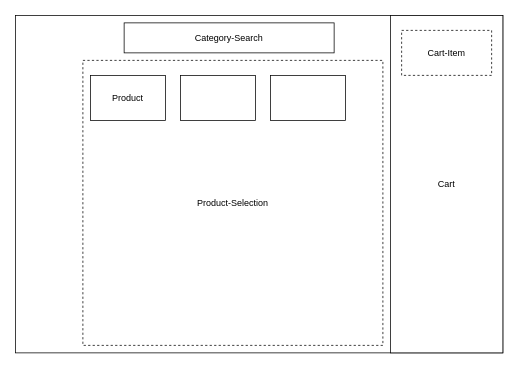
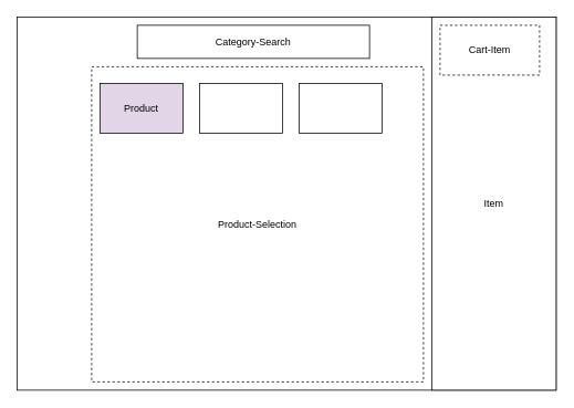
- <mxCell id="9" value="Cart-Item" style="rounded=0;whiteSpace=wrap;html=1;dashed=1;fillColor=none;" vertex="1" parent="1"><mxGeometry x="535" y="40" width="120" height="60" as="geometry" /></mxCell>
+ <mxCell id="9" value="Cart-Item" style="rounded=0;whiteSpace=wrap;html=1;dashed=1;fillColor=none;" vertex="1" parent="1"><mxGeometry x="530" y="30" width="120" height="60" as="geometry" /></mxCell>
- <mxCell id="5" value="Product" style="rounded=0;whiteSpace=wrap;html=1;" vertex="1" parent="1"><mxGeometry x="120" y="100" width="100" height="60" as="geometry" /></mxCell>
+ <mxCell id="5" value="Product" style="rounded=0;whiteSpace=wrap;html=1;fillColor=#e1d5e7;" vertex="1" parent="1"><mxGeometry x="120" y="100" width="100" height="60" as="geometry" /></mxCell>
- <mxCell id="4" value="Cart" style="rounded=0;whiteSpace=wrap;html=1;" vertex="1" parent="1"><mxGeometry x="520" y="20" width="150" height="450" as="geometry" /></mxCell>
+ <mxCell id="4" value="Item" style="rounded=0;whiteSpace=wrap;html=1;" vertex="1" parent="1"><mxGeometry x="520" y="20" width="150" height="450" as="geometry" /></mxCell>
